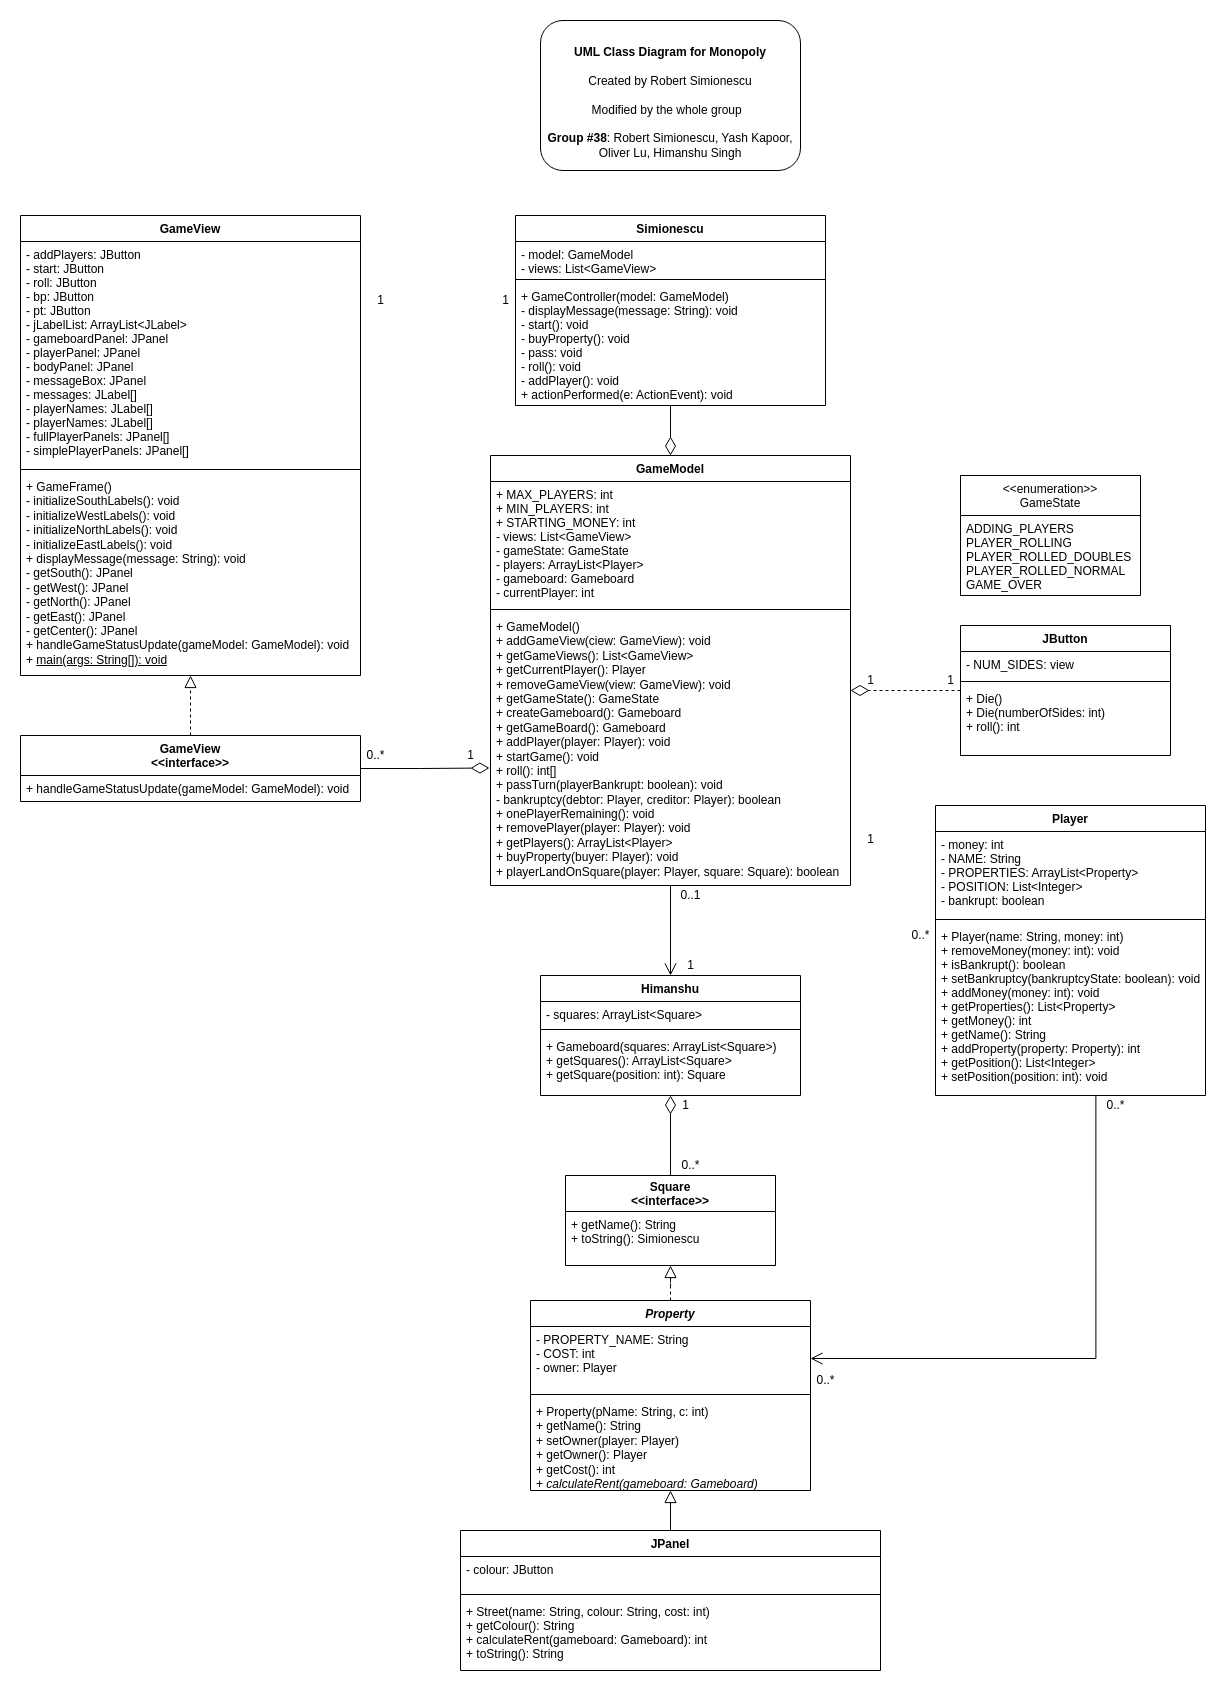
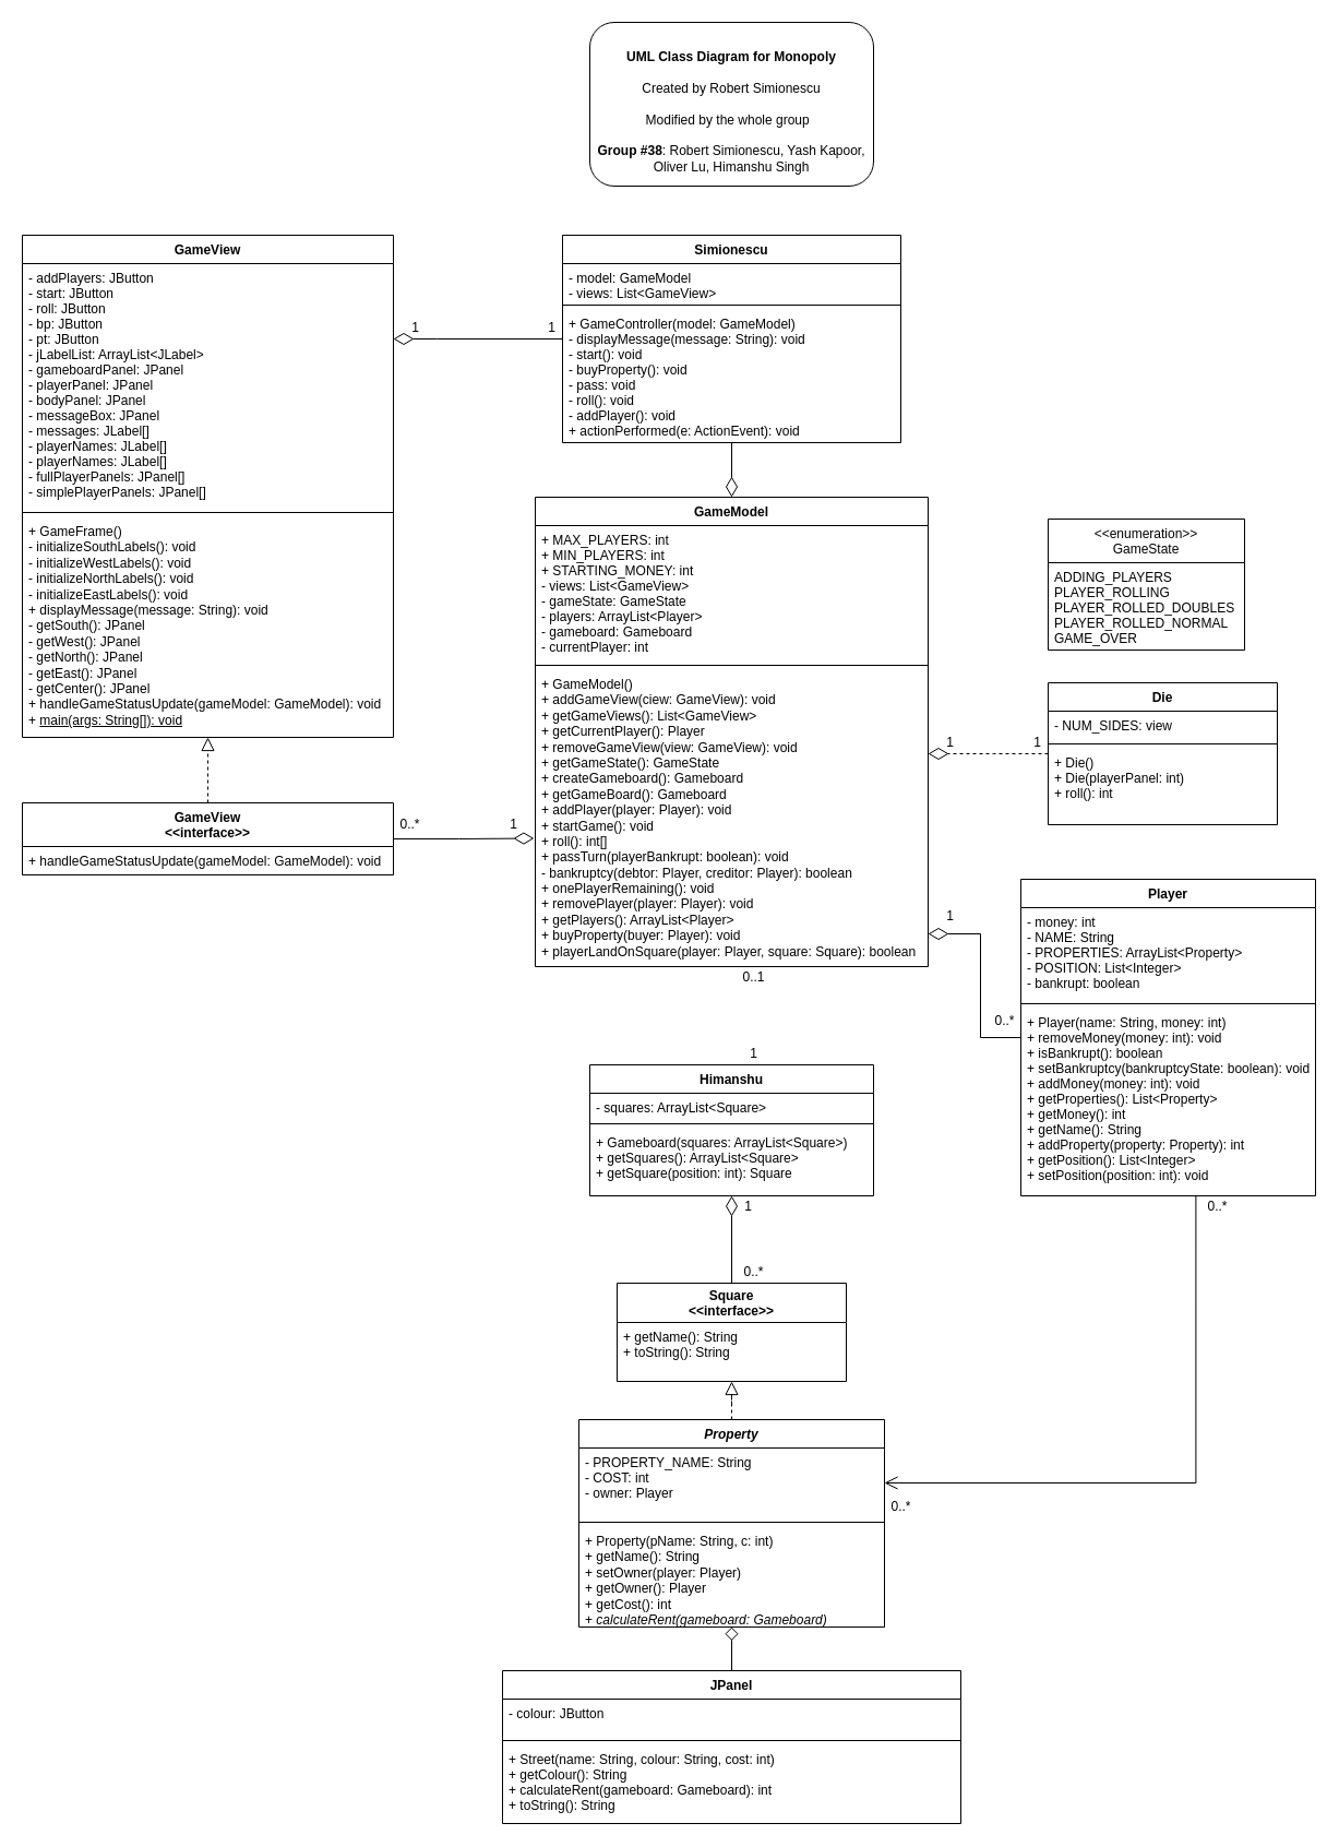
+ <mxCell id="45" style="edgeStyle=orthogonalEdgeStyle;rounded=0;orthogonalLoop=1;jettySize=auto;html=1;startArrow=none;startFill=0;endArrow=diamondThin;endFill=0;endSize=16;sourcePerimeterSpacing=0;targetPerimeterSpacing=0;" parent="1" source="46" target="29" edge="1"><mxGeometry relative="1" as="geometry"><Array as="points"><mxPoint x="400" y="310" /><mxPoint x="400" y="310" /></Array></mxGeometry></mxCell>
- <mxCell id="7" value="JButton" style="swimlane;fontStyle=1;align=center;verticalAlign=top;childLayout=stackLayout;horizontal=1;startSize=26;horizontalStack=0;resizeParent=1;resizeParentMax=0;resizeLast=0;collapsible=1;marginBottom=0;" parent="1" vertex="1"><mxGeometry x="960" y="625" width="210" height="130" as="geometry" /></mxCell>
+ <mxCell id="7" value="Die" style="swimlane;fontStyle=1;align=center;verticalAlign=top;childLayout=stackLayout;horizontal=1;startSize=26;horizontalStack=0;resizeParent=1;resizeParentMax=0;resizeLast=0;collapsible=1;marginBottom=0;" parent="1" vertex="1"><mxGeometry x="960" y="625" width="210" height="130" as="geometry" /></mxCell>
- <mxCell id="10" value="+ Die()&#10;+ Die(numberOfSides: int)&#10;+ roll(): int" style="text;strokeColor=none;fillColor=none;align=left;verticalAlign=top;spacingLeft=4;spacingRight=4;overflow=hidden;rotatable=0;points=[[0,0.5],[1,0.5]];portConstraint=eastwest;" parent="7" vertex="1"><mxGeometry y="60" width="210" height="70" as="geometry" /></mxCell>
+ <mxCell id="10" value="+ Die()&#10;+ Die(playerPanel: int)&#10;+ roll(): int" style="text;strokeColor=none;fillColor=none;align=left;verticalAlign=top;spacingLeft=4;spacingRight=4;overflow=hidden;rotatable=0;points=[[0,0.5],[1,0.5]];portConstraint=eastwest;" parent="7" vertex="1"><mxGeometry y="60" width="210" height="70" as="geometry" /></mxCell>
+ <mxCell id="11" style="edgeStyle=orthogonalEdgeStyle;rounded=0;orthogonalLoop=1;jettySize=auto;html=1;endArrow=diamondThin;endFill=0;endSize=16;" parent="1" source="12" target="40" edge="1"><mxGeometry relative="1" as="geometry"><Array as="points"><mxPoint x="898" y="950" /><mxPoint x="898" y="855" /></Array></mxGeometry></mxCell>
- <mxCell id="39" style="edgeStyle=orthogonalEdgeStyle;rounded=0;orthogonalLoop=1;jettySize=auto;html=1;endArrow=open;endFill=0;endSize=10;" parent="1" source="40" target="2" edge="1"><mxGeometry relative="1" as="geometry" /></mxCell>
- <mxCell id="28" value="+ getName(): String&#10;+ toString(): Simionescu&#10;" style="text;strokeColor=none;fillColor=none;align=left;verticalAlign=top;spacingLeft=4;spacingRight=4;overflow=hidden;rotatable=0;points=[[0,0.5],[1,0.5]];portConstraint=eastwest;" parent="27" vertex="1"><mxGeometry y="36" width="210" height="54" as="geometry" /></mxCell>
+ <mxCell id="28" value="+ getName(): String&#10;+ toString(): String&#10;" style="text;strokeColor=none;fillColor=none;align=left;verticalAlign=top;spacingLeft=4;spacingRight=4;overflow=hidden;rotatable=0;points=[[0,0.5],[1,0.5]];portConstraint=eastwest;" parent="27" vertex="1"><mxGeometry y="36" width="210" height="54" as="geometry" /></mxCell>
- <mxCell id="16" style="edgeStyle=orthogonalEdgeStyle;rounded=0;orthogonalLoop=1;jettySize=auto;html=1;endArrow=block;endFill=0;endSize=10;" parent="1" source="17" target="22" edge="1"><mxGeometry relative="1" as="geometry" /></mxCell>
+ <mxCell id="16" style="edgeStyle=orthogonalEdgeStyle;rounded=0;orthogonalLoop=1;jettySize=auto;html=1;endArrow=diamond;endFill=0;endSize=10;" parent="1" source="17" target="22" edge="1"><mxGeometry relative="1" as="geometry" /></mxCell>
